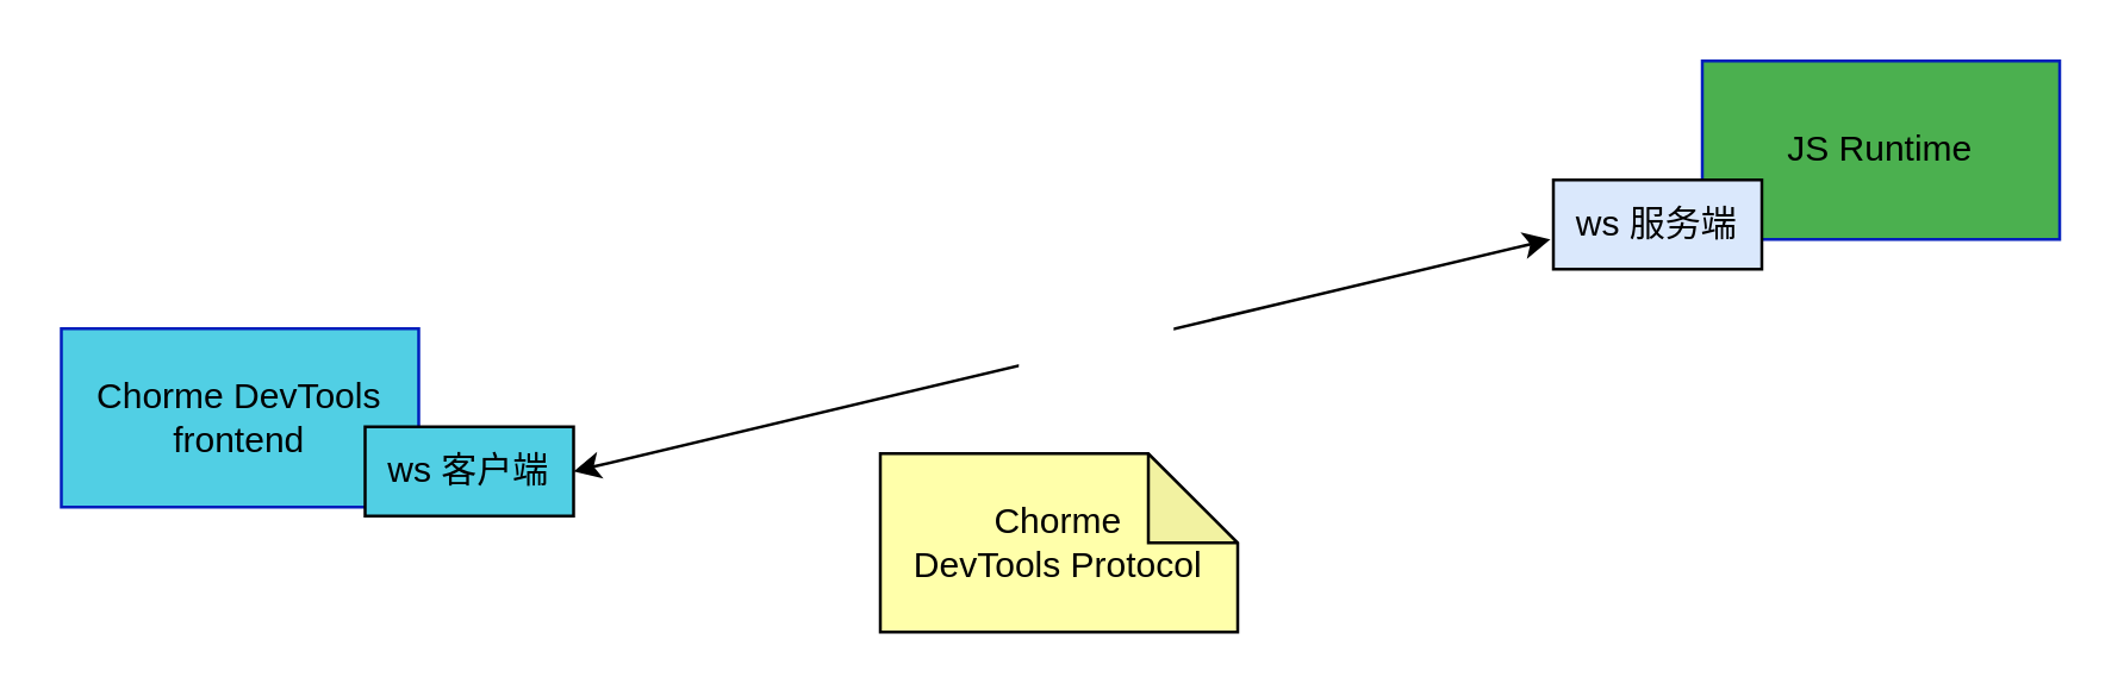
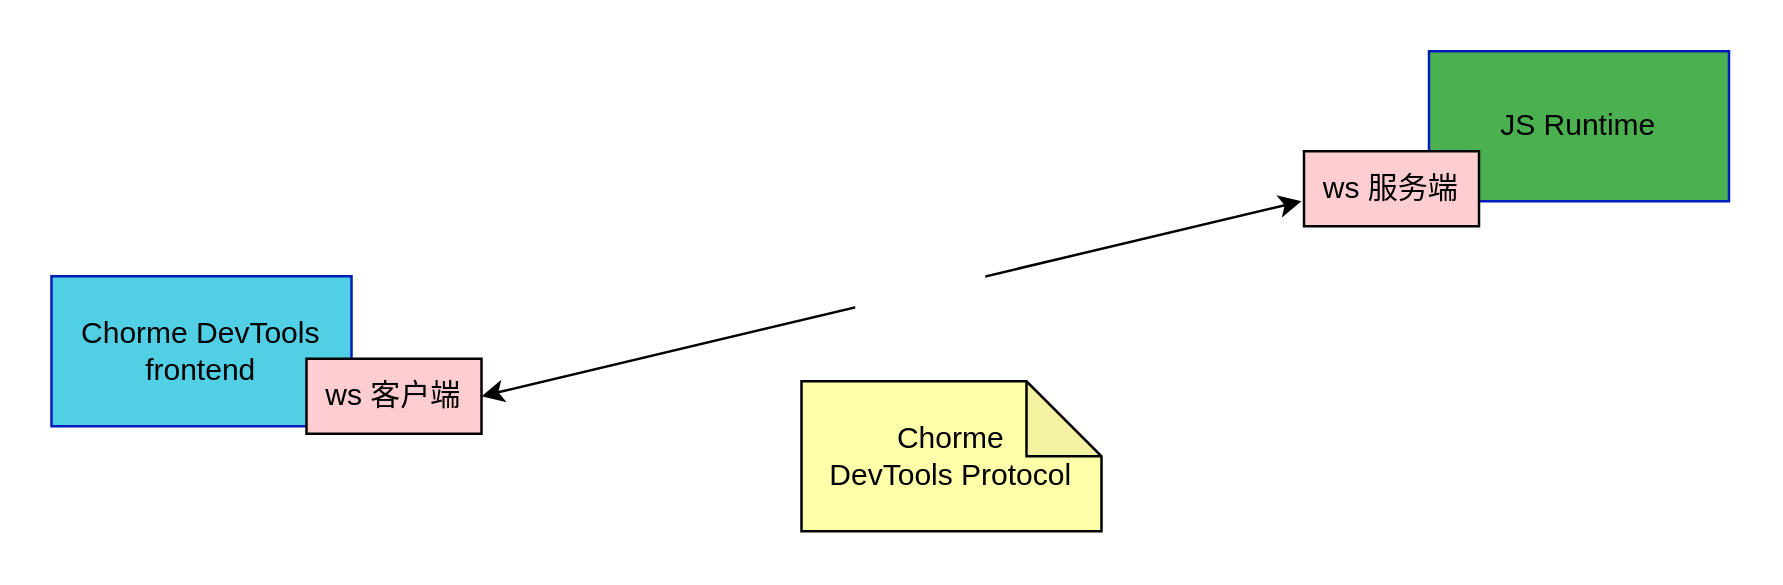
- <mxCell id="5" value="ws&amp;nbsp;服务端" style="rounded=0;whiteSpace=wrap;html=1;fontColor=#000000;fillColor=#dae8fc;" parent="1" vertex="1"><mxGeometry x="521" y="60" width="70" height="30" as="geometry" /></mxCell>
+ <mxCell id="5" value="ws&amp;nbsp;服务端" style="rounded=0;whiteSpace=wrap;html=1;fontColor=#000000;fillColor=#FECDD2;" parent="1" vertex="1"><mxGeometry x="521" y="60" width="70" height="30" as="geometry" /></mxCell>
- <mxCell id="3" value="ws&amp;nbsp;客户端" style="rounded=0;whiteSpace=wrap;html=1;fontColor=#000000;fillColor=#51cfe4;" parent="1" vertex="1"><mxGeometry x="122" y="143" width="70" height="30" as="geometry" /></mxCell>
+ <mxCell id="3" value="ws&amp;nbsp;客户端" style="rounded=0;whiteSpace=wrap;html=1;fontColor=#000000;fillColor=#FECDD2;" parent="1" vertex="1"><mxGeometry x="122" y="143" width="70" height="30" as="geometry" /></mxCell>
- <mxCell id="6" value="Chorme &lt;br&gt;DevTools Protocol" style="shape=note;whiteSpace=wrap;html=1;backgroundOutline=1;darkOpacity=0.05;fontColor=#000000;fillColor=#FFFFAA;" parent="1" vertex="1"><mxGeometry x="295" y="152" width="120" height="60" as="geometry" /></mxCell>
+ <mxCell id="6" value="Chorme &lt;br&gt;DevTools Protocol" style="shape=note;whiteSpace=wrap;html=1;backgroundOutline=1;darkOpacity=0.05;fontColor=#000000;fillColor=#FFFFAA;" parent="1" vertex="1"><mxGeometry x="320" y="152" width="120" height="60" as="geometry" /></mxCell>
